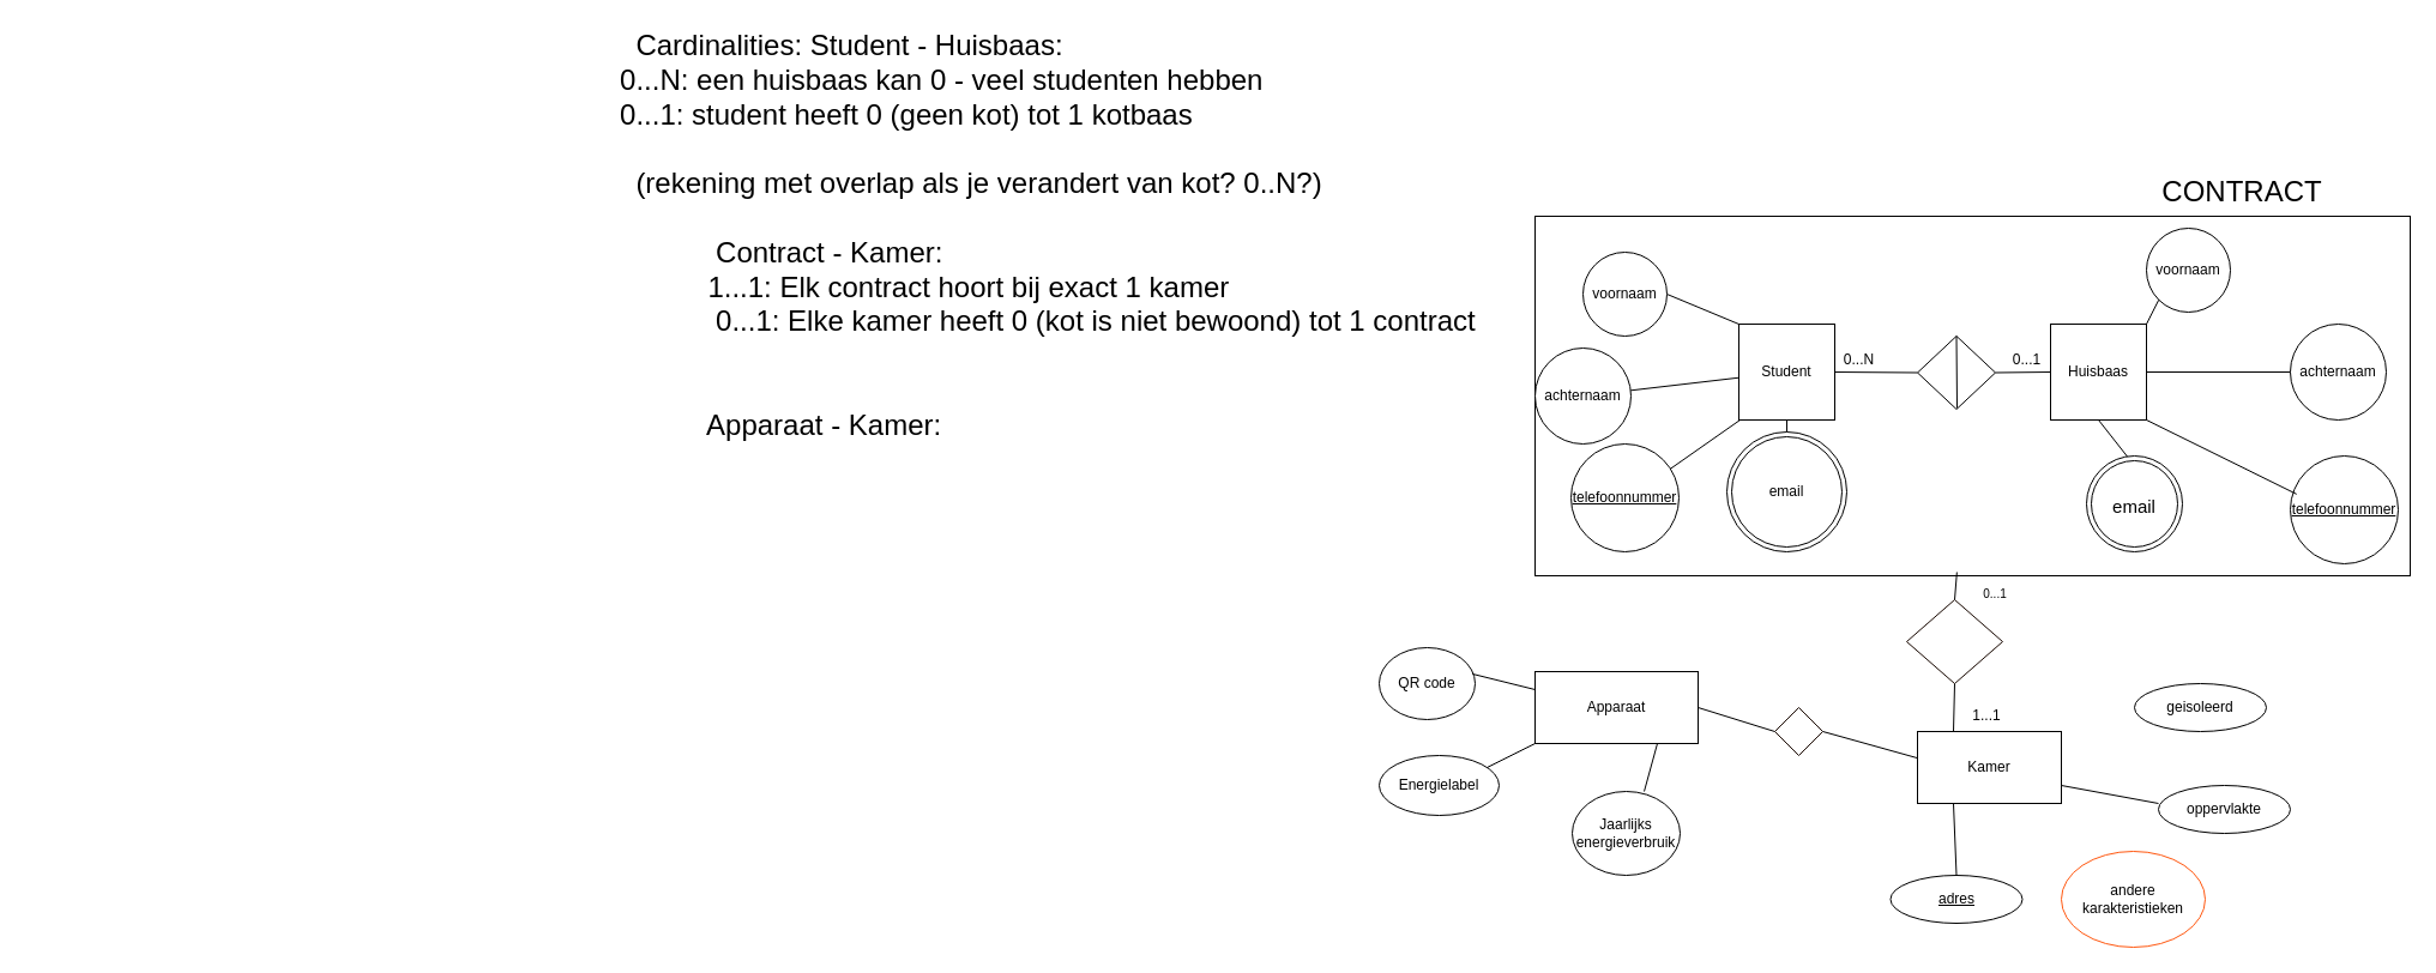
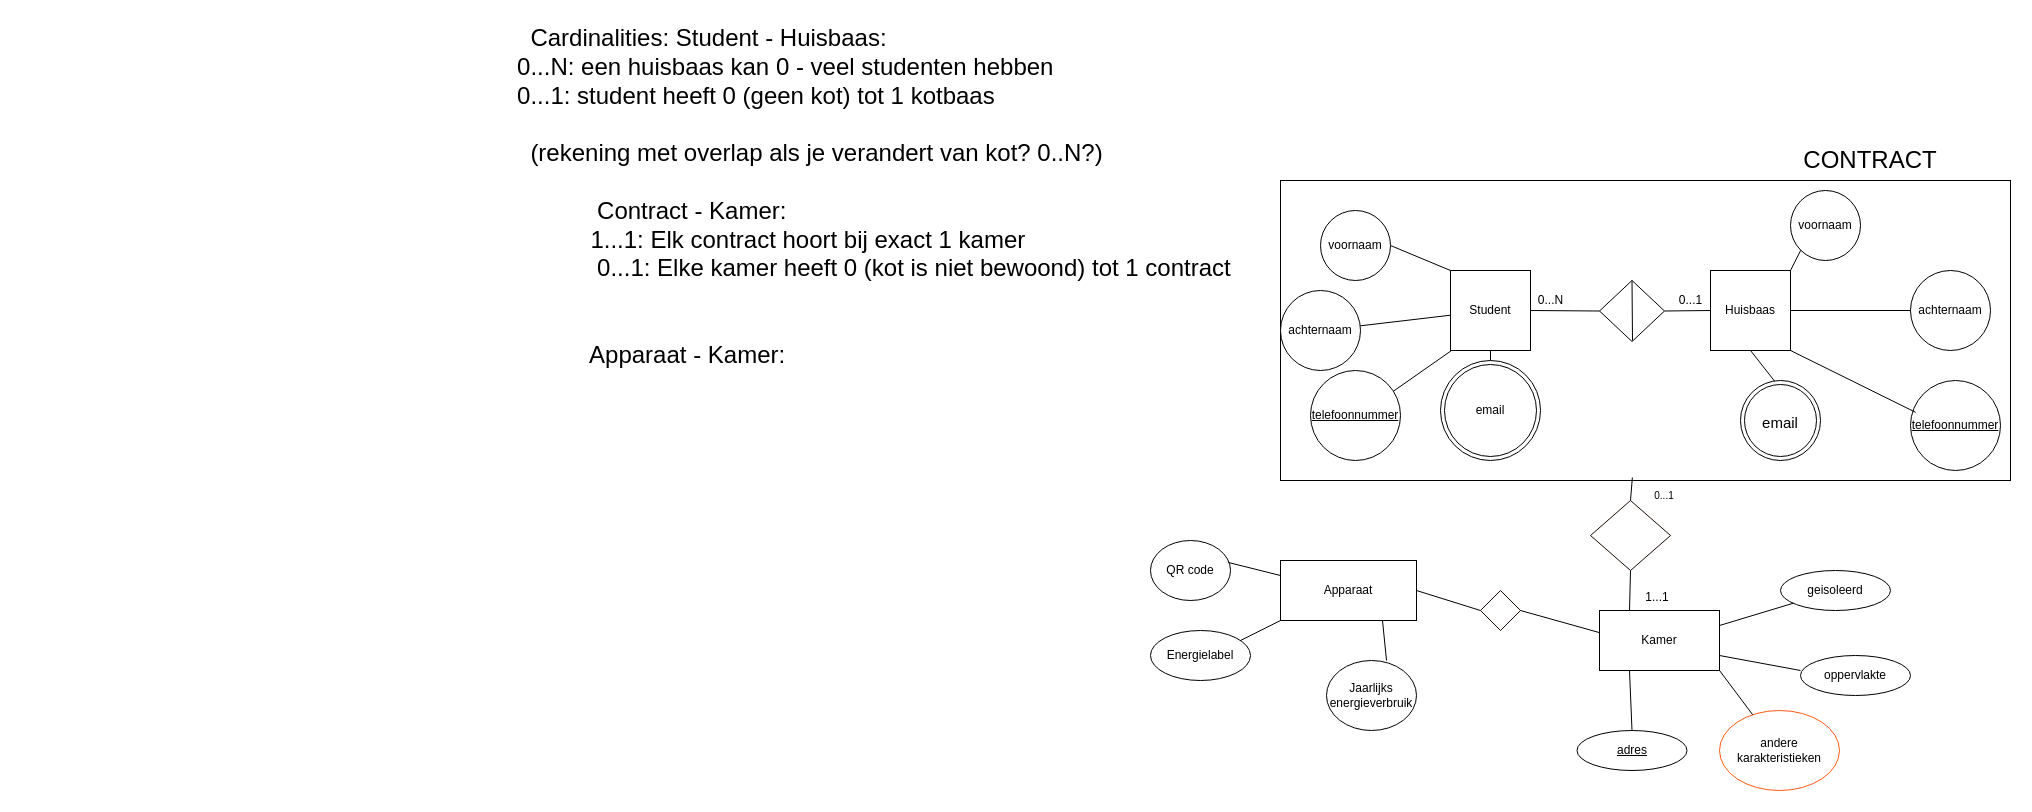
+ <mxCell id="49" value="" style="endArrow=none;html=1;rounded=0;exitX=1;exitY=0.25;exitDx=0;exitDy=0;" parent="1" source="10" target="48" edge="1"><mxGeometry width="50" height="50" relative="1" as="geometry"><mxPoint x="1719" y="625" as="sourcePoint" /><mxPoint x="1970" y="570" as="targetPoint" /></mxGeometry></mxCell>
+ <mxCell id="28" value="" style="endArrow=none;html=1;rounded=0;entryX=1;entryY=1;entryDx=0;entryDy=0;" parent="1" source="14" target="10" edge="1"><mxGeometry width="50" height="50" relative="1" as="geometry"><mxPoint x="1850" y="680" as="sourcePoint" /><mxPoint x="1900" y="630" as="targetPoint" /></mxGeometry></mxCell>
- <mxCell id="5" value="Jaarlijks energieverbruik" style="ellipse;whiteSpace=wrap;html=1;" parent="1" vertex="1"><mxGeometry x="1311" y="660" width="90" height="70" as="geometry" /></mxCell>
+ <mxCell id="5" value="Jaarlijks energieverbruik" style="ellipse;whiteSpace=wrap;html=1;" parent="1" vertex="1"><mxGeometry x="1326" y="660" width="90" height="70" as="geometry" /></mxCell>
